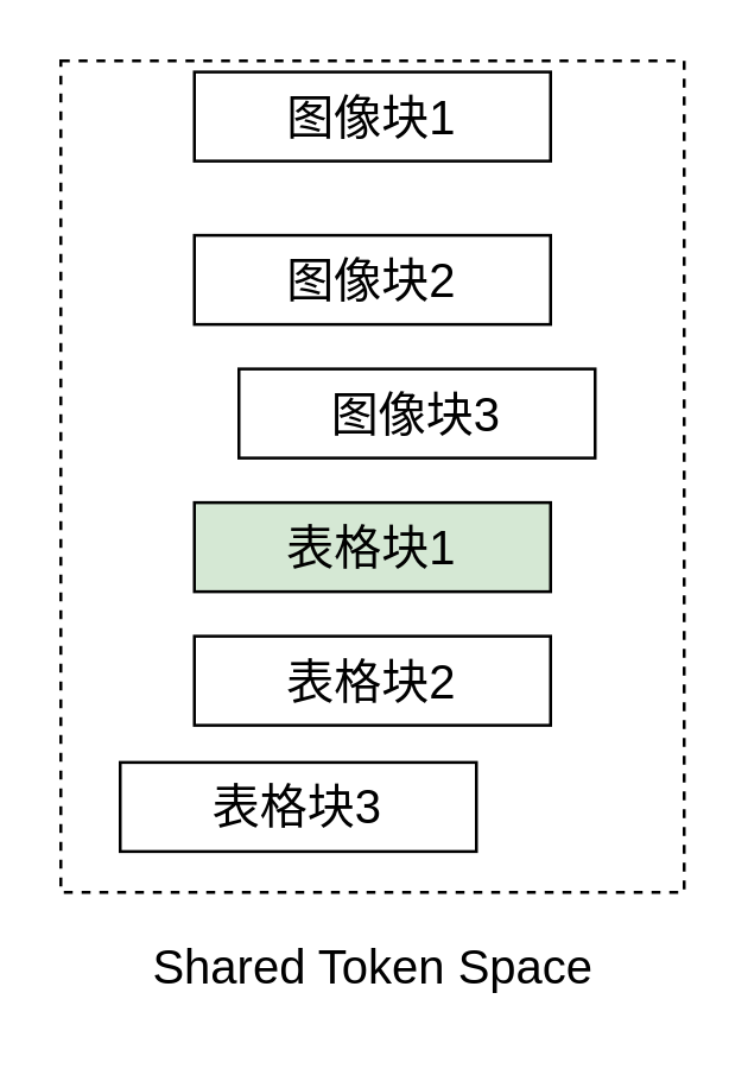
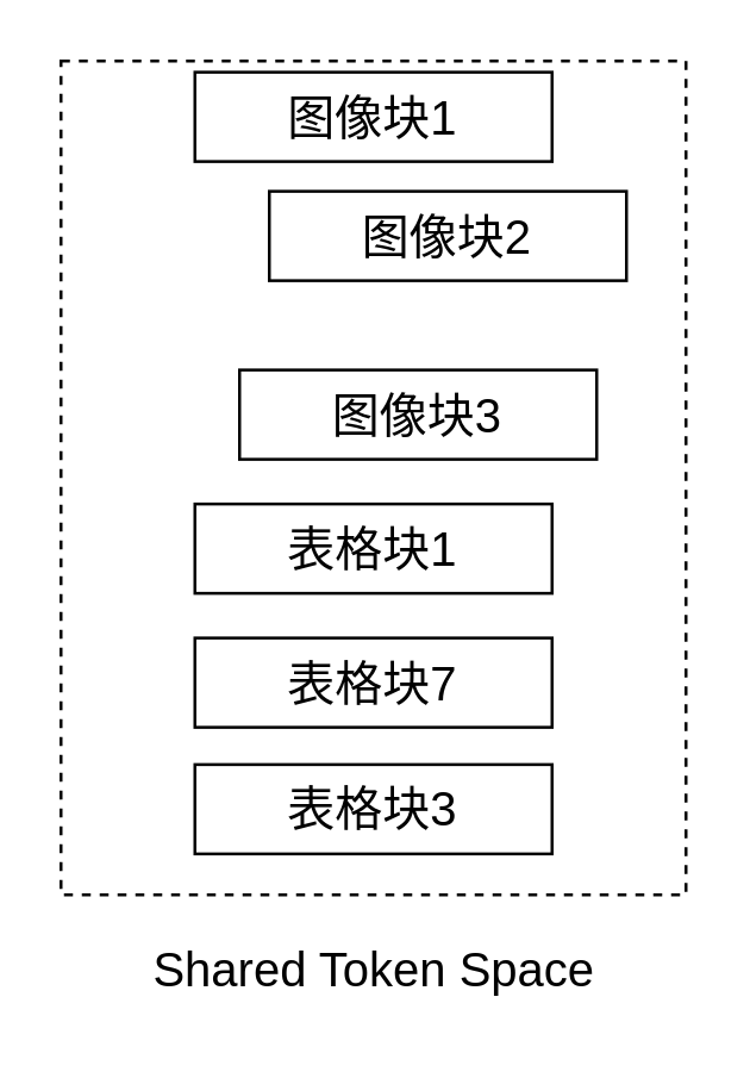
- <mxCell id="5" value="图像块2" style="rounded=0;whiteSpace=wrap;html=1;fontSize=16;" vertex="1" parent="1"><mxGeometry x="65" y="78.75" width="120" height="30" as="geometry" /></mxCell>
+ <mxCell id="5" value="图像块2" style="rounded=0;whiteSpace=wrap;html=1;fontSize=16;" vertex="1" parent="1"><mxGeometry x="90" y="63.75" width="120" height="30" as="geometry" /></mxCell>
- <mxCell id="7" value="表格块1" style="rounded=0;whiteSpace=wrap;html=1;fontSize=16;fillColor=#d5e8d4;" vertex="1" parent="1"><mxGeometry x="65" y="168.75" width="120" height="30" as="geometry" /></mxCell>
+ <mxCell id="7" value="表格块1" style="rounded=0;whiteSpace=wrap;html=1;fontSize=16;" vertex="1" parent="1"><mxGeometry x="65" y="168.75" width="120" height="30" as="geometry" /></mxCell>
- <mxCell id="8" value="表格块2" style="rounded=0;whiteSpace=wrap;html=1;fontSize=16;" vertex="1" parent="1"><mxGeometry x="65" y="213.75" width="120" height="30" as="geometry" /></mxCell>
+ <mxCell id="8" value="表格块7" style="rounded=0;whiteSpace=wrap;html=1;fontSize=16;" vertex="1" parent="1"><mxGeometry x="65" y="213.75" width="120" height="30" as="geometry" /></mxCell>
- <mxCell id="9" value="表格块3" style="rounded=0;whiteSpace=wrap;html=1;fontSize=16;" vertex="1" parent="1"><mxGeometry x="40" y="256.25" width="120" height="30" as="geometry" /></mxCell>
+ <mxCell id="9" value="表格块3" style="rounded=0;whiteSpace=wrap;html=1;fontSize=16;" vertex="1" parent="1"><mxGeometry x="65" y="256.25" width="120" height="30" as="geometry" /></mxCell>
